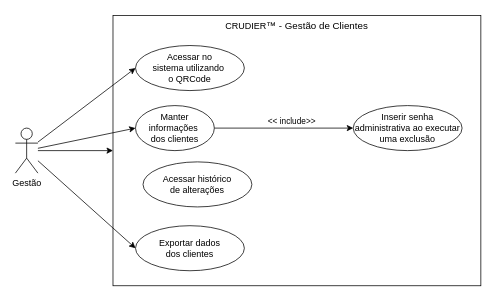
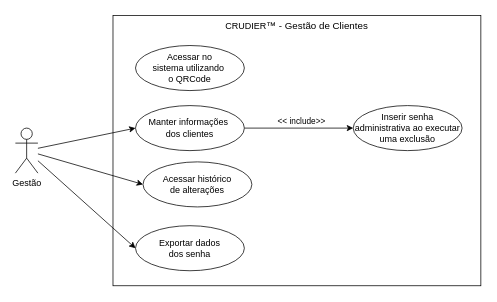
- <mxCell id="3" value="" style="rounded=0;orthogonalLoop=1;jettySize=auto;html=1;entryX=0;entryY=0.5;entryDx=0;entryDy=0;" edge="1" parent="1" source="7" target="8"><mxGeometry relative="1" as="geometry" /></mxCell>
- <mxCell id="14" value="Manter informações&amp;nbsp;&lt;div&gt;dos clientes&lt;/div&gt;" style="ellipse;whiteSpace=wrap;html=1;verticalAlign=middle;align=center;" vertex="1" parent="1"><mxGeometry x="180" y="140" width="105" height="60" as="geometry" /></mxCell>
+ <mxCell id="14" value="Manter informações&amp;nbsp;&lt;div&gt;dos clientes&lt;/div&gt;" style="ellipse;whiteSpace=wrap;html=1;verticalAlign=middle;align=center;" vertex="1" parent="1"><mxGeometry x="180" y="140" width="145" height="60" as="geometry" /></mxCell>
- <mxCell id="5" style="rounded=0;orthogonalLoop=1;jettySize=auto;html=1;" edge="1" parent="1" source="7" target="2"><mxGeometry relative="1" as="geometry" /></mxCell>
+ <mxCell id="5" style="rounded=0;orthogonalLoop=1;jettySize=auto;html=1;entryX=0;entryY=0.5;entryDx=0;entryDy=0;" edge="1" parent="1" source="7" target="12"><mxGeometry relative="1" as="geometry" /></mxCell>
- <mxCell id="9" value="Exportar dados&lt;div&gt;dos clientes&lt;/div&gt;" style="ellipse;whiteSpace=wrap;html=1;verticalAlign=middle;" vertex="1" parent="1"><mxGeometry x="180" y="300" width="145" height="60" as="geometry" /></mxCell>
+ <mxCell id="9" value="Exportar dados&lt;div&gt;dos senha&lt;/div&gt;" style="ellipse;whiteSpace=wrap;html=1;verticalAlign=middle;" vertex="1" parent="1"><mxGeometry x="180" y="300" width="145" height="60" as="geometry" /></mxCell>
